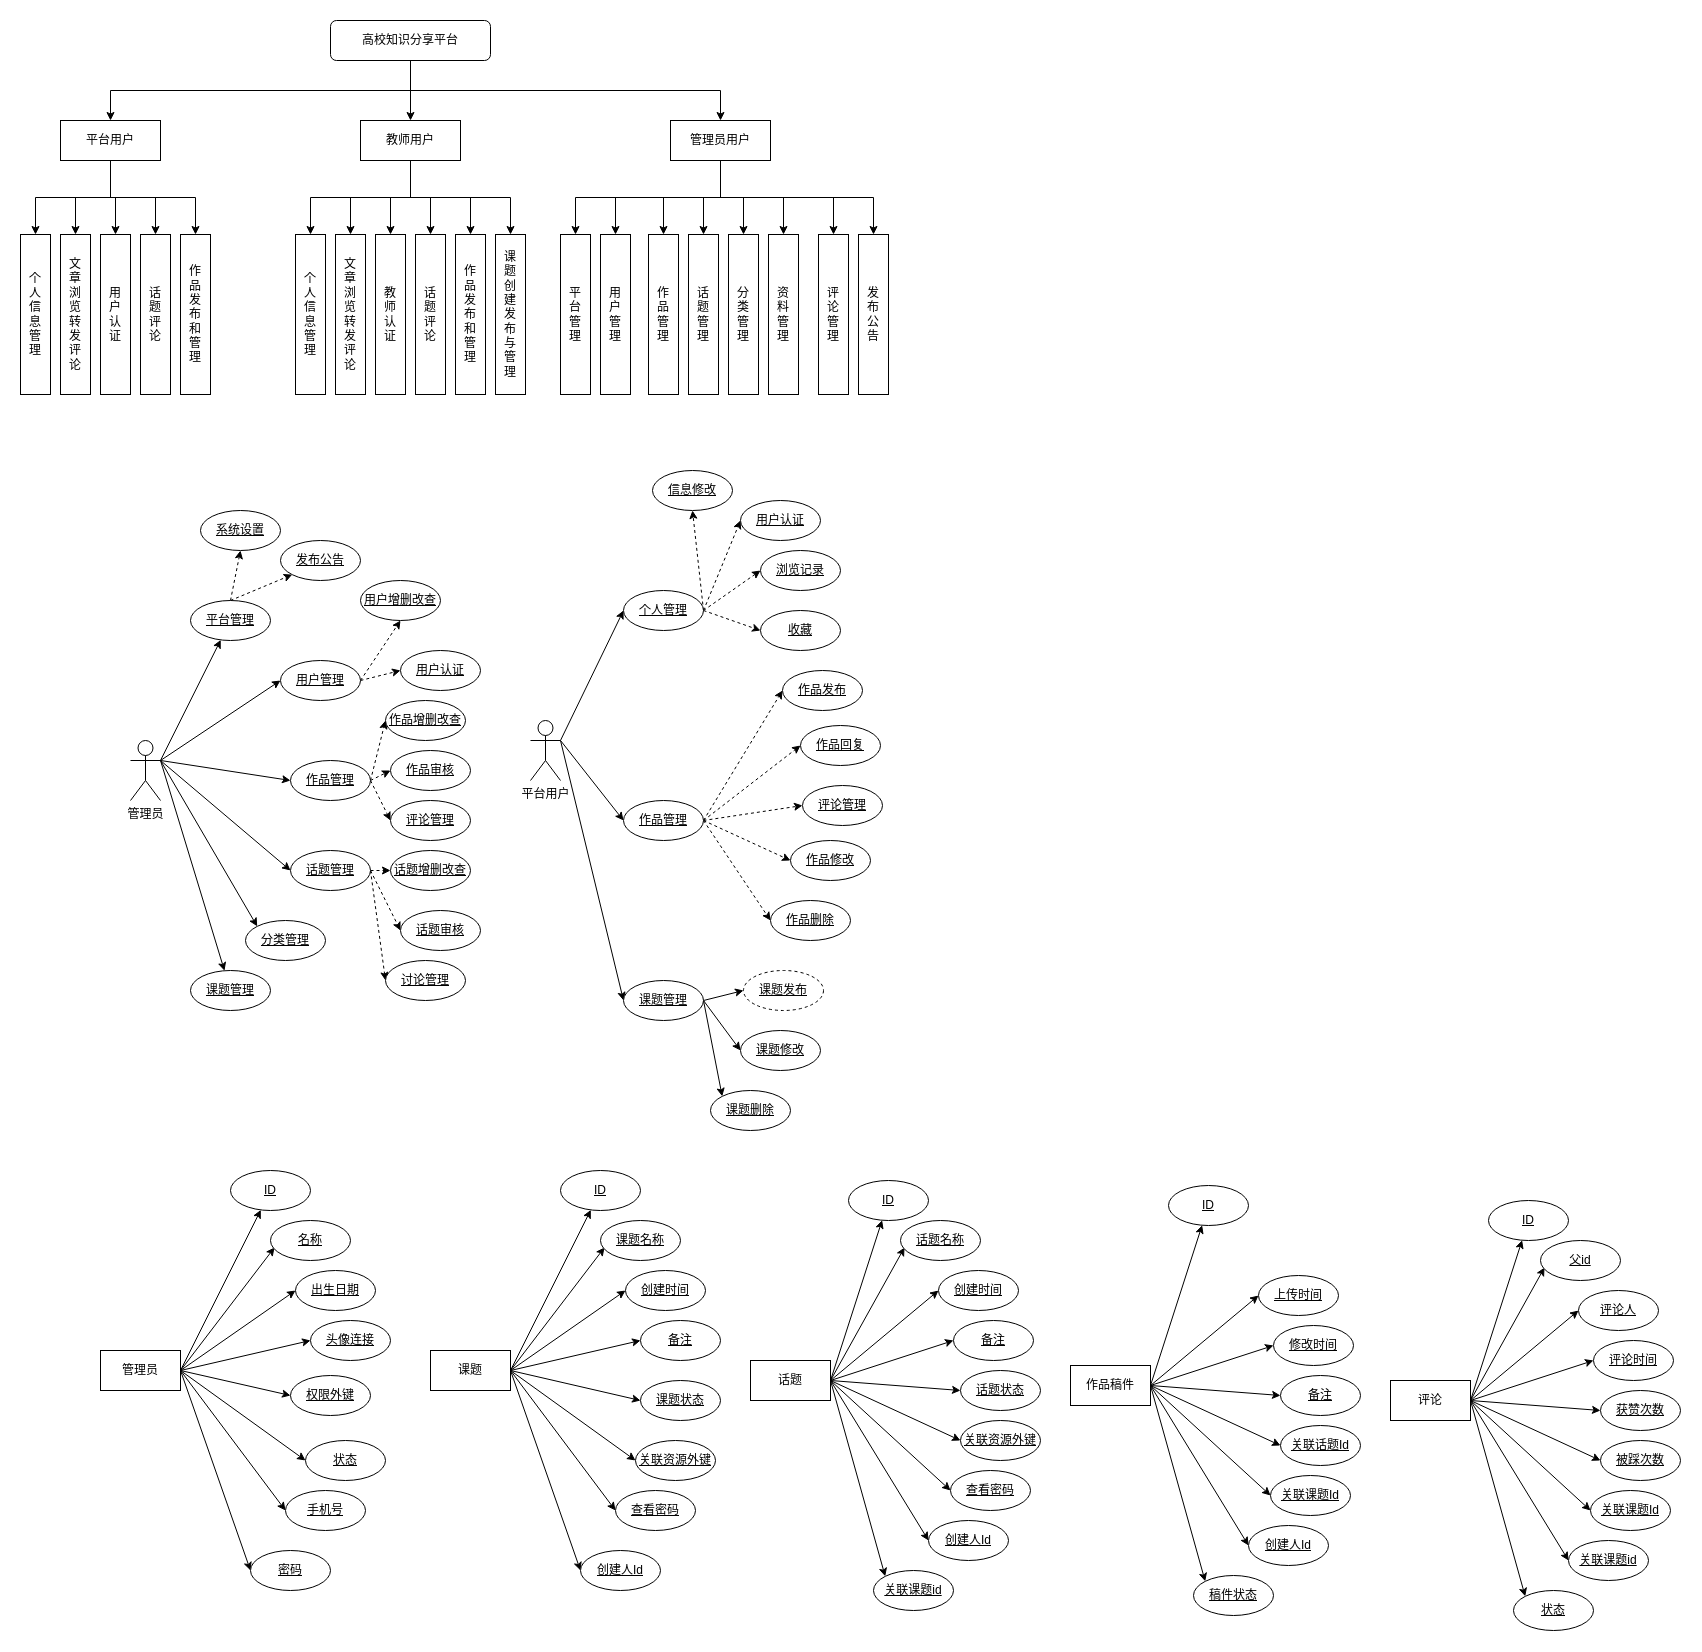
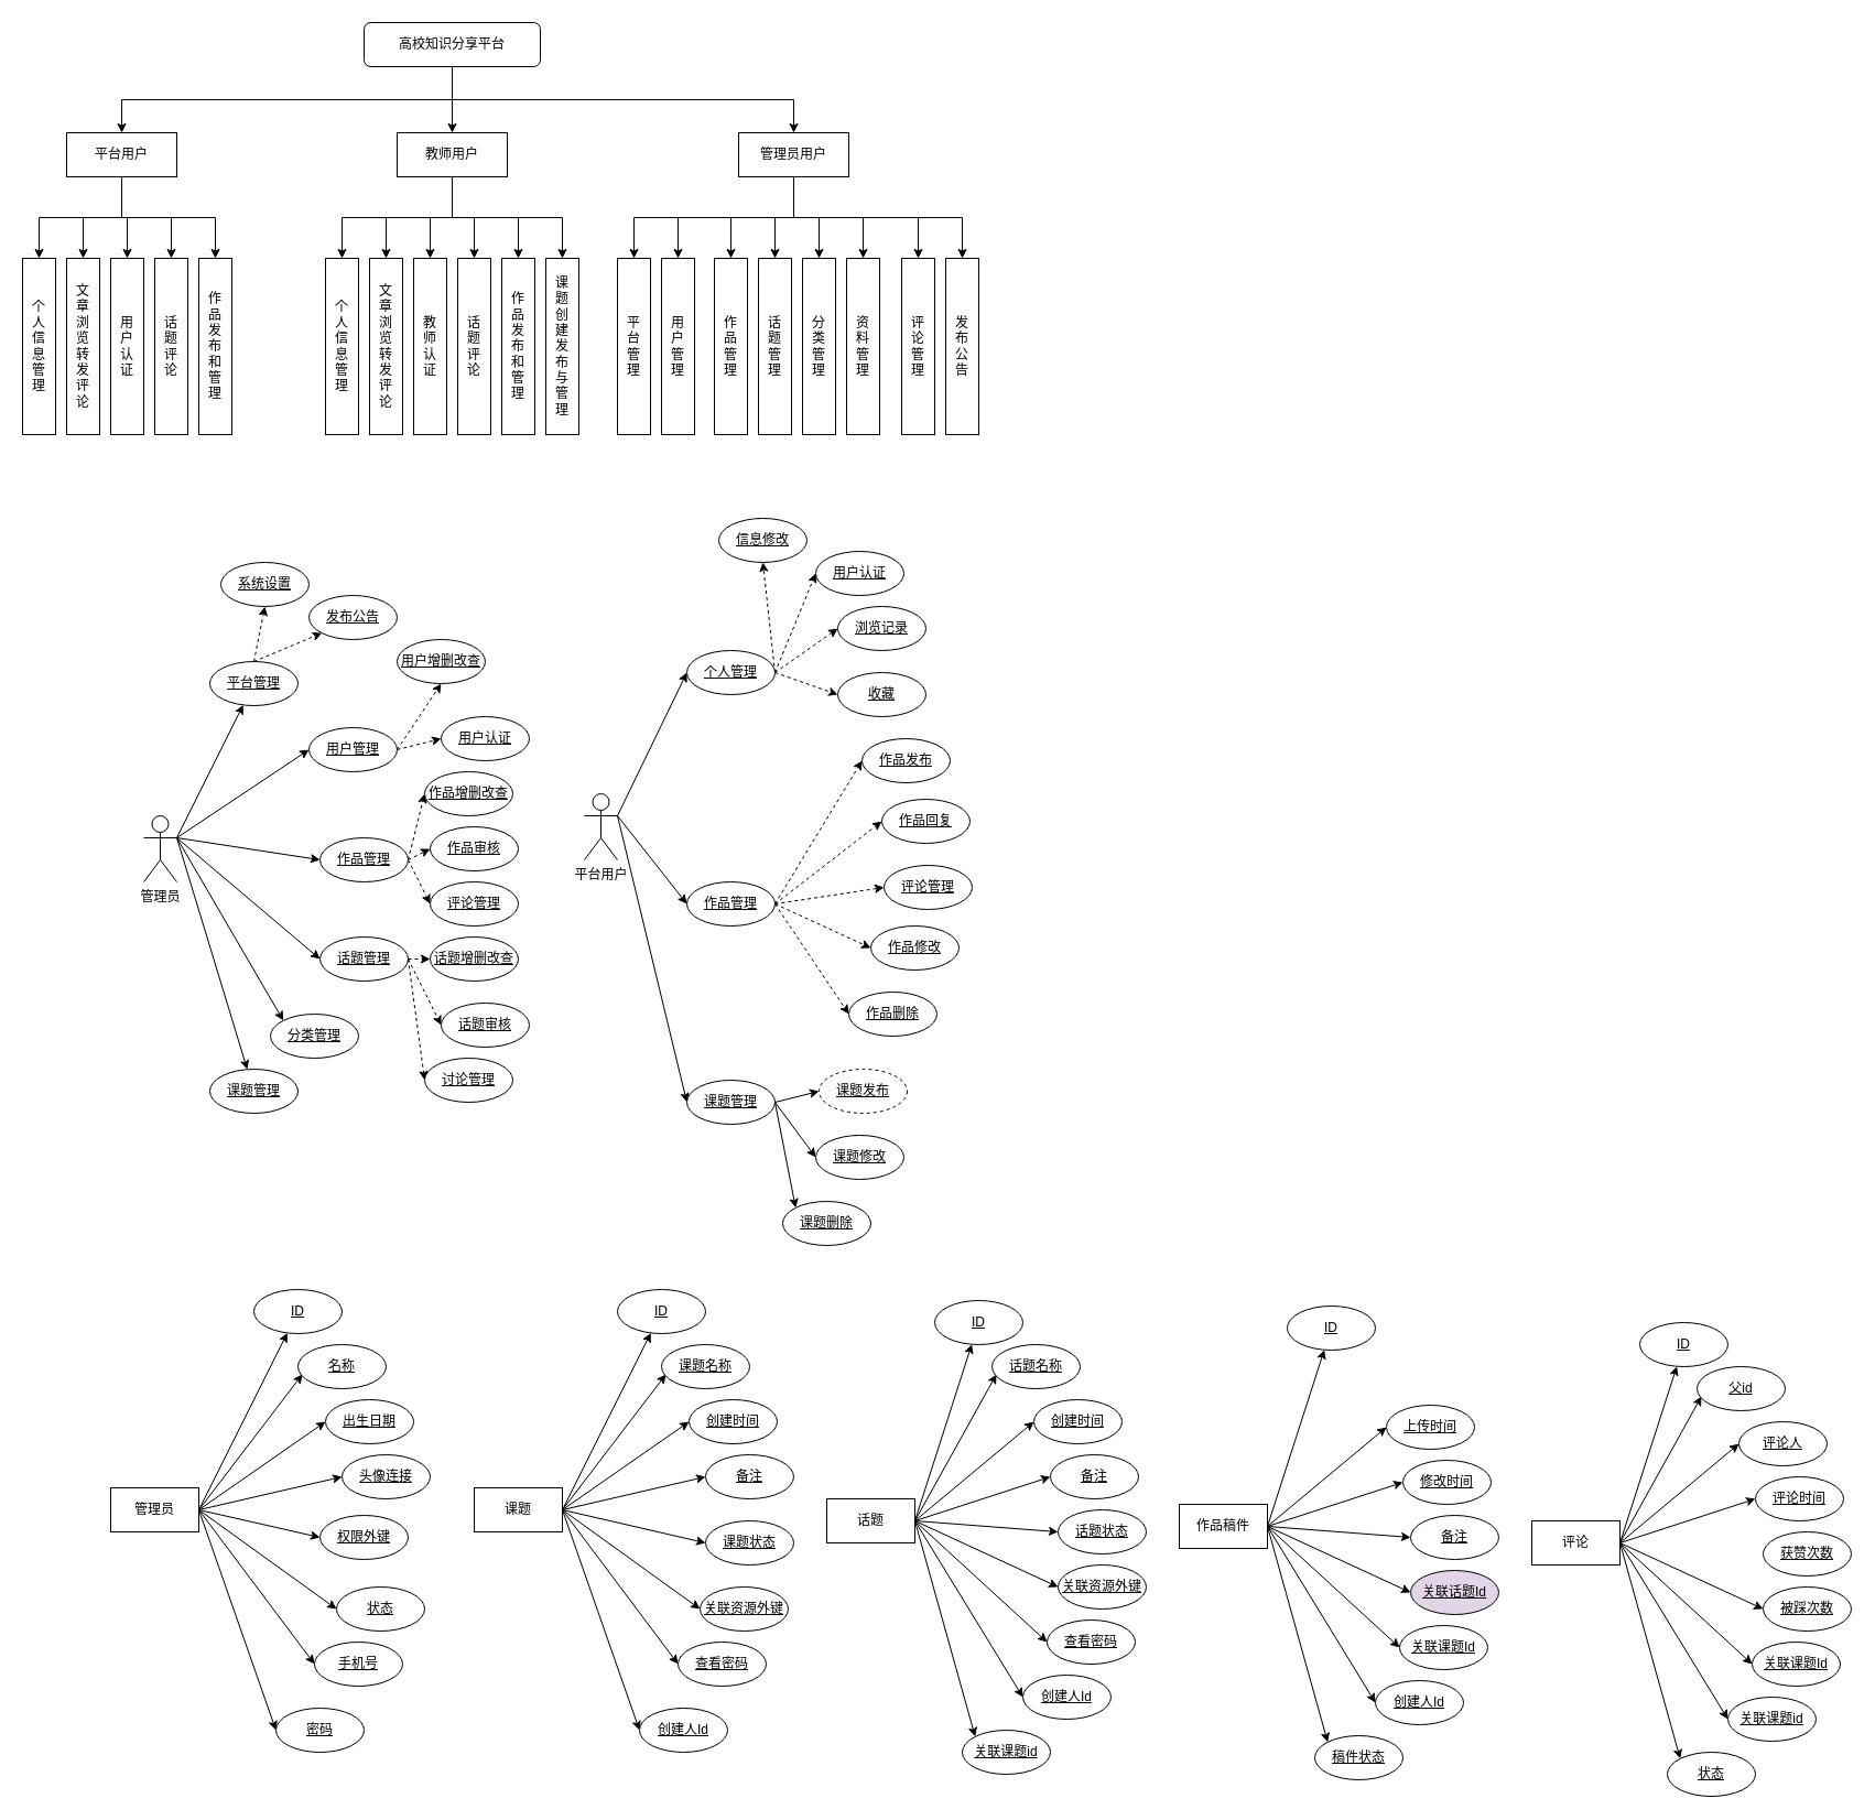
- <mxCell id="185" style="edgeStyle=none;rounded=0;orthogonalLoop=1;jettySize=auto;html=1;exitX=1;exitY=0.5;exitDx=0;exitDy=0;entryX=0;entryY=0.5;entryDx=0;entryDy=0;" edge="1" parent="1" source="190" target="195"><mxGeometry relative="1" as="geometry" /></mxCell>
- <mxCell id="177" value="关联话题Id" style="ellipse;whiteSpace=wrap;html=1;align=center;fontStyle=4;" vertex="1" parent="1"><mxGeometry x="1280" y="1425" width="80" height="40" as="geometry" /></mxCell>
+ <mxCell id="177" value="关联话题Id" style="ellipse;whiteSpace=wrap;html=1;align=center;fontStyle=4;fillColor=#e1d5e7;" vertex="1" parent="1"><mxGeometry x="1280" y="1425" width="80" height="40" as="geometry" /></mxCell>
